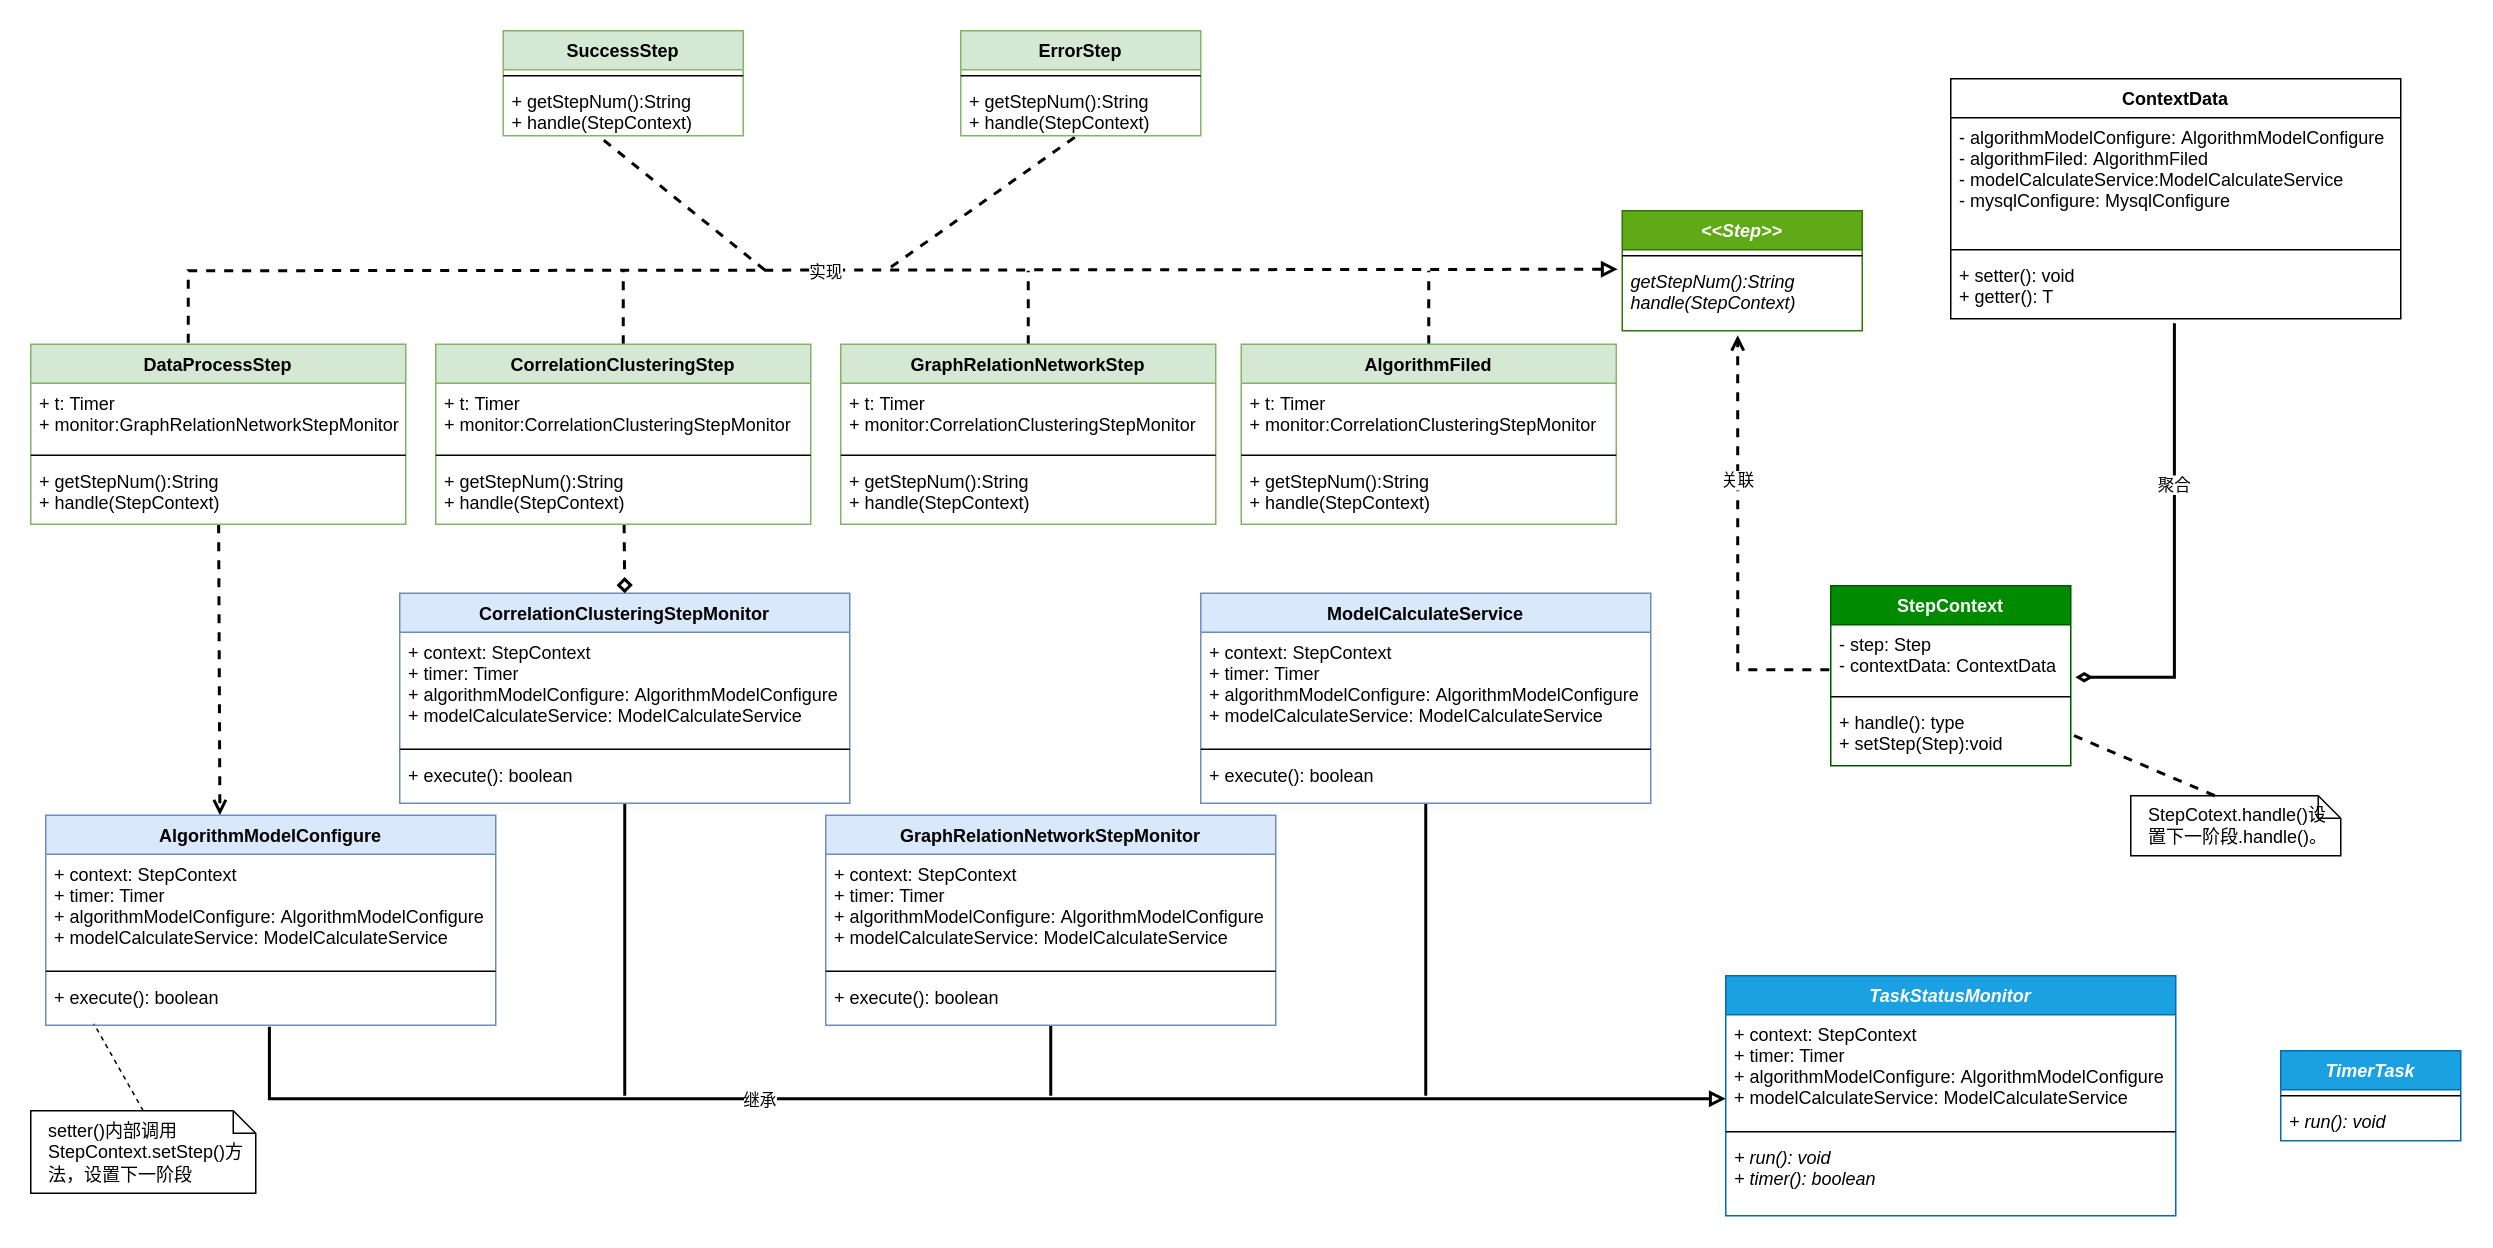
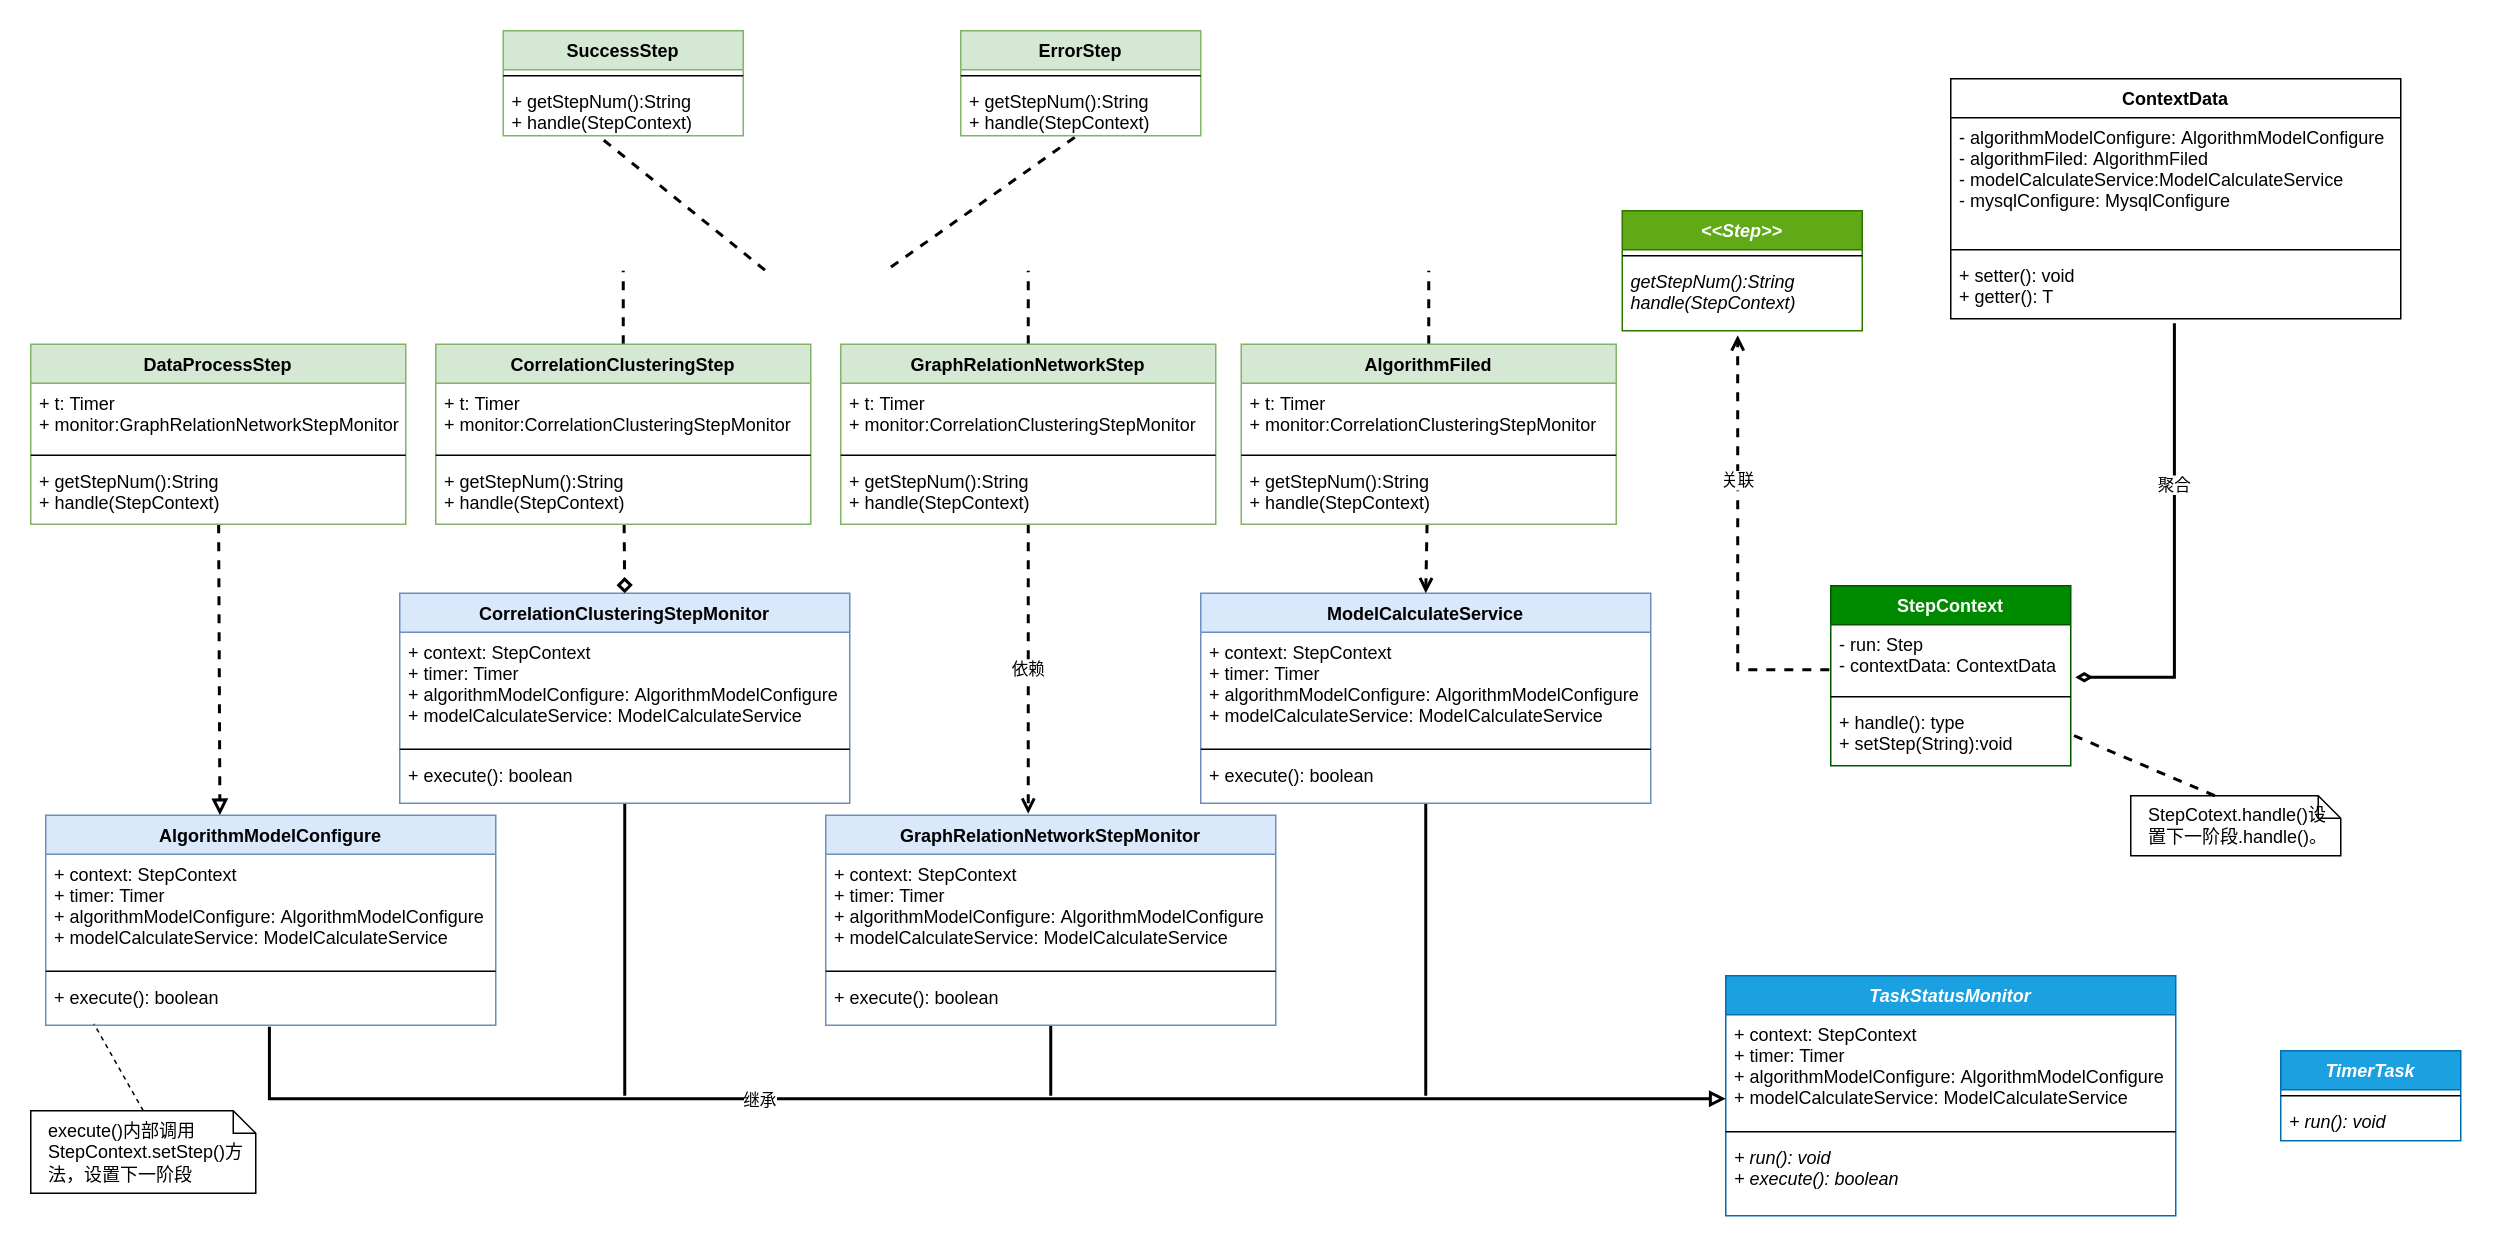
- <mxCell id="2" style="rounded=0;orthogonalLoop=1;jettySize=auto;html=1;dashed=1;endArrow=block;endFill=0;strokeWidth=2;edgeStyle=orthogonalEdgeStyle;exitX=0.42;exitY=-0.008;exitDx=0;exitDy=0;exitPerimeter=0;entryX=-0.019;entryY=0.109;entryDx=0;entryDy=0;entryPerimeter=0;" edge="1" parent="1" source="39" target="20"><mxGeometry relative="1" as="geometry"><mxPoint x="130" y="120" as="sourcePoint" /><Array as="points"><mxPoint x="125" y="180" /></Array><mxPoint x="1050" y="180" as="targetPoint" /></mxGeometry></mxCell>
- <mxCell id="3" value="实现" style="edgeLabel;html=1;align=center;verticalAlign=middle;resizable=0;points=[];" vertex="1" connectable="0" parent="2"><mxGeometry x="0.345" y="4" relative="1" as="geometry"><mxPoint x="-199.96" y="4.65" as="offset" /></mxGeometry></mxCell>
+ <mxCell id="72" style="edgeStyle=none;rounded=0;orthogonalLoop=1;jettySize=auto;html=1;entryX=0.5;entryY=0;entryDx=0;entryDy=0;dashed=1;endArrow=open;endFill=0;strokeWidth=2;" edge="1" parent="1" source="73" target="58"><mxGeometry relative="1" as="geometry" /></mxCell>
- <mxCell id="22" value="- step: Step&#10;- contextData: ContextData" style="text;strokeColor=none;fillColor=none;align=left;verticalAlign=top;spacingLeft=4;spacingRight=4;overflow=hidden;rotatable=0;points=[[0,0.5],[1,0.5]];portConstraint=eastwest;" vertex="1" parent="21"><mxGeometry y="26" width="160" height="44" as="geometry" /></mxCell>
+ <mxCell id="22" value="- run: Step&#10;- contextData: ContextData" style="text;strokeColor=none;fillColor=none;align=left;verticalAlign=top;spacingLeft=4;spacingRight=4;overflow=hidden;rotatable=0;points=[[0,0.5],[1,0.5]];portConstraint=eastwest;" vertex="1" parent="21"><mxGeometry y="26" width="160" height="44" as="geometry" /></mxCell>
+ <mxCell id="67" value="依赖" style="edgeStyle=none;rounded=0;orthogonalLoop=1;jettySize=auto;html=1;dashed=1;endArrow=open;endFill=0;strokeWidth=2;entryX=0.45;entryY=-0.007;entryDx=0;entryDy=0;entryPerimeter=0;" edge="1" parent="1" source="68" target="53"><mxGeometry relative="1" as="geometry"><mxPoint x="685" y="540" as="targetPoint" /></mxGeometry></mxCell>
- <mxCell id="24" value="+ handle(): type&#10;+ setStep(Step):void" style="text;strokeColor=none;fillColor=none;align=left;verticalAlign=top;spacingLeft=4;spacingRight=4;overflow=hidden;rotatable=0;points=[[0,0.5],[1,0.5]];portConstraint=eastwest;" vertex="1" parent="21"><mxGeometry y="78" width="160" height="42" as="geometry" /></mxCell>
+ <mxCell id="24" value="+ handle(): type&#10;+ setStep(String):void" style="text;strokeColor=none;fillColor=none;align=left;verticalAlign=top;spacingLeft=4;spacingRight=4;overflow=hidden;rotatable=0;points=[[0,0.5],[1,0.5]];portConstraint=eastwest;" vertex="1" parent="21"><mxGeometry y="78" width="160" height="42" as="geometry" /></mxCell>
- <mxCell id="38" style="edgeStyle=none;rounded=0;orthogonalLoop=1;jettySize=auto;html=1;dashed=1;endArrow=open;endFill=0;strokeWidth=2;entryX=0.387;entryY=0;entryDx=0;entryDy=0;entryPerimeter=0;" edge="1" parent="1" source="39" target="43"><mxGeometry relative="1" as="geometry" /></mxCell>
+ <mxCell id="38" style="edgeStyle=none;rounded=0;orthogonalLoop=1;jettySize=auto;html=1;dashed=1;endArrow=block;endFill=0;strokeWidth=2;entryX=0.387;entryY=0;entryDx=0;entryDy=0;entryPerimeter=0;" edge="1" parent="1" source="39" target="43"><mxGeometry relative="1" as="geometry" /></mxCell>
- <mxCell id="78" value="setter()内部调用StepContext.setStep()方法，设置下一阶段" style="shape=note;size=15;align=left;spacingLeft=10;html=1;whiteSpace=wrap;rounded=1;" vertex="1" parent="77"><mxGeometry width="150" height="55" as="geometry" /></mxCell>
+ <mxCell id="78" value="execute()内部调用StepContext.setStep()方法，设置下一阶段" style="shape=note;size=15;align=left;spacingLeft=10;html=1;whiteSpace=wrap;rounded=1;" vertex="1" parent="77"><mxGeometry width="150" height="55" as="geometry" /></mxCell>
- <mxCell id="32" value="+ run(): void&#10;+ timer(): boolean" style="text;strokeColor=none;fillColor=none;align=left;verticalAlign=top;spacingLeft=4;spacingRight=4;overflow=hidden;rotatable=0;points=[[0,0.5],[1,0.5]];portConstraint=eastwest;fontStyle=2" vertex="1" parent="29"><mxGeometry y="108" width="300" height="52" as="geometry" /></mxCell>
+ <mxCell id="32" value="+ run(): void&#10;+ execute(): boolean" style="text;strokeColor=none;fillColor=none;align=left;verticalAlign=top;spacingLeft=4;spacingRight=4;overflow=hidden;rotatable=0;points=[[0,0.5],[1,0.5]];portConstraint=eastwest;fontStyle=2" vertex="1" parent="29"><mxGeometry y="108" width="300" height="52" as="geometry" /></mxCell>
